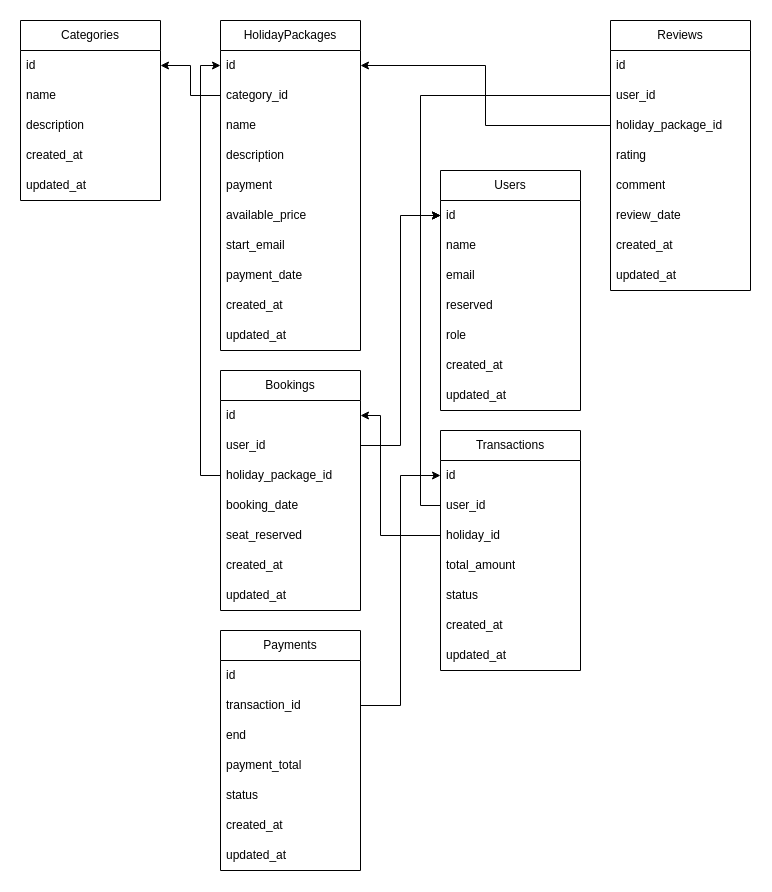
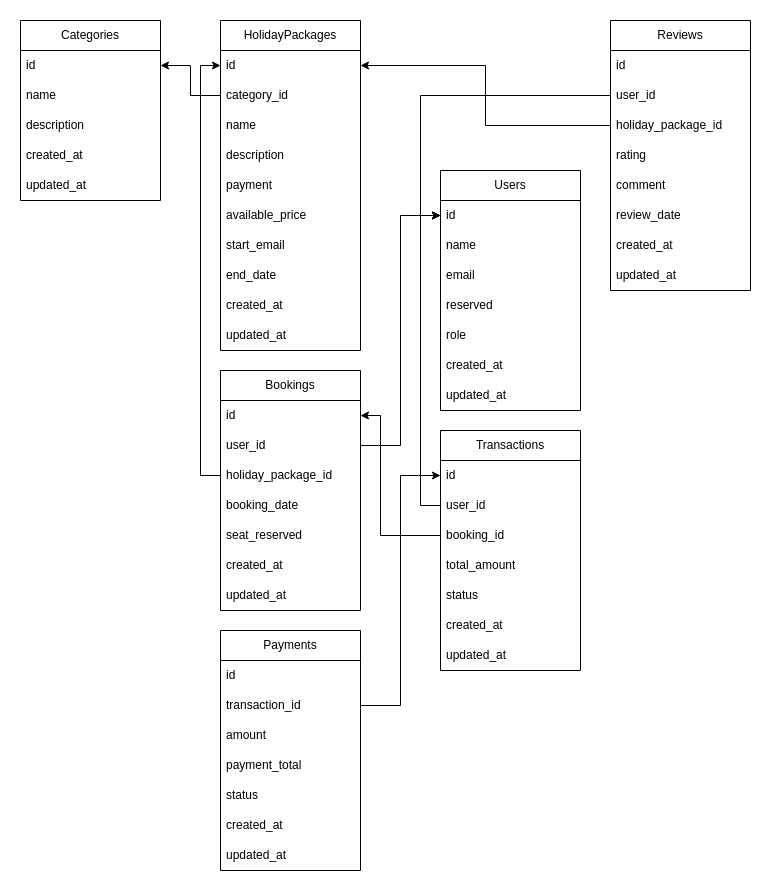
- <mxCell id="24" value="payment_date" style="text;strokeColor=none;fillColor=none;align=left;verticalAlign=middle;spacingLeft=4;spacingRight=4;overflow=hidden;points=[[0,0.5],[1,0.5]];portConstraint=eastwest;rotatable=0;whiteSpace=wrap;html=1;" vertex="1" parent="16"><mxGeometry y="240" width="140" height="30" as="geometry" /></mxCell>
+ <mxCell id="24" value="end_date" style="text;strokeColor=none;fillColor=none;align=left;verticalAlign=middle;spacingLeft=4;spacingRight=4;overflow=hidden;points=[[0,0.5],[1,0.5]];portConstraint=eastwest;rotatable=0;whiteSpace=wrap;html=1;" vertex="1" parent="16"><mxGeometry y="240" width="140" height="30" as="geometry" /></mxCell>
- <mxCell id="39" value="holiday_id" style="text;strokeColor=none;fillColor=none;align=left;verticalAlign=middle;spacingLeft=4;spacingRight=4;overflow=hidden;points=[[0,0.5],[1,0.5]];portConstraint=eastwest;rotatable=0;whiteSpace=wrap;html=1;" vertex="1" parent="36"><mxGeometry y="90" width="140" height="30" as="geometry" /></mxCell>
+ <mxCell id="39" value="booking_id" style="text;strokeColor=none;fillColor=none;align=left;verticalAlign=middle;spacingLeft=4;spacingRight=4;overflow=hidden;points=[[0,0.5],[1,0.5]];portConstraint=eastwest;rotatable=0;whiteSpace=wrap;html=1;" vertex="1" parent="36"><mxGeometry y="90" width="140" height="30" as="geometry" /></mxCell>
- <mxCell id="49" value="end" style="text;strokeColor=none;fillColor=none;align=left;verticalAlign=middle;spacingLeft=4;spacingRight=4;overflow=hidden;points=[[0,0.5],[1,0.5]];portConstraint=eastwest;rotatable=0;whiteSpace=wrap;html=1;" vertex="1" parent="46"><mxGeometry y="90" width="140" height="30" as="geometry" /></mxCell>
+ <mxCell id="49" value="amount" style="text;strokeColor=none;fillColor=none;align=left;verticalAlign=middle;spacingLeft=4;spacingRight=4;overflow=hidden;points=[[0,0.5],[1,0.5]];portConstraint=eastwest;rotatable=0;whiteSpace=wrap;html=1;" vertex="1" parent="46"><mxGeometry y="90" width="140" height="30" as="geometry" /></mxCell>
